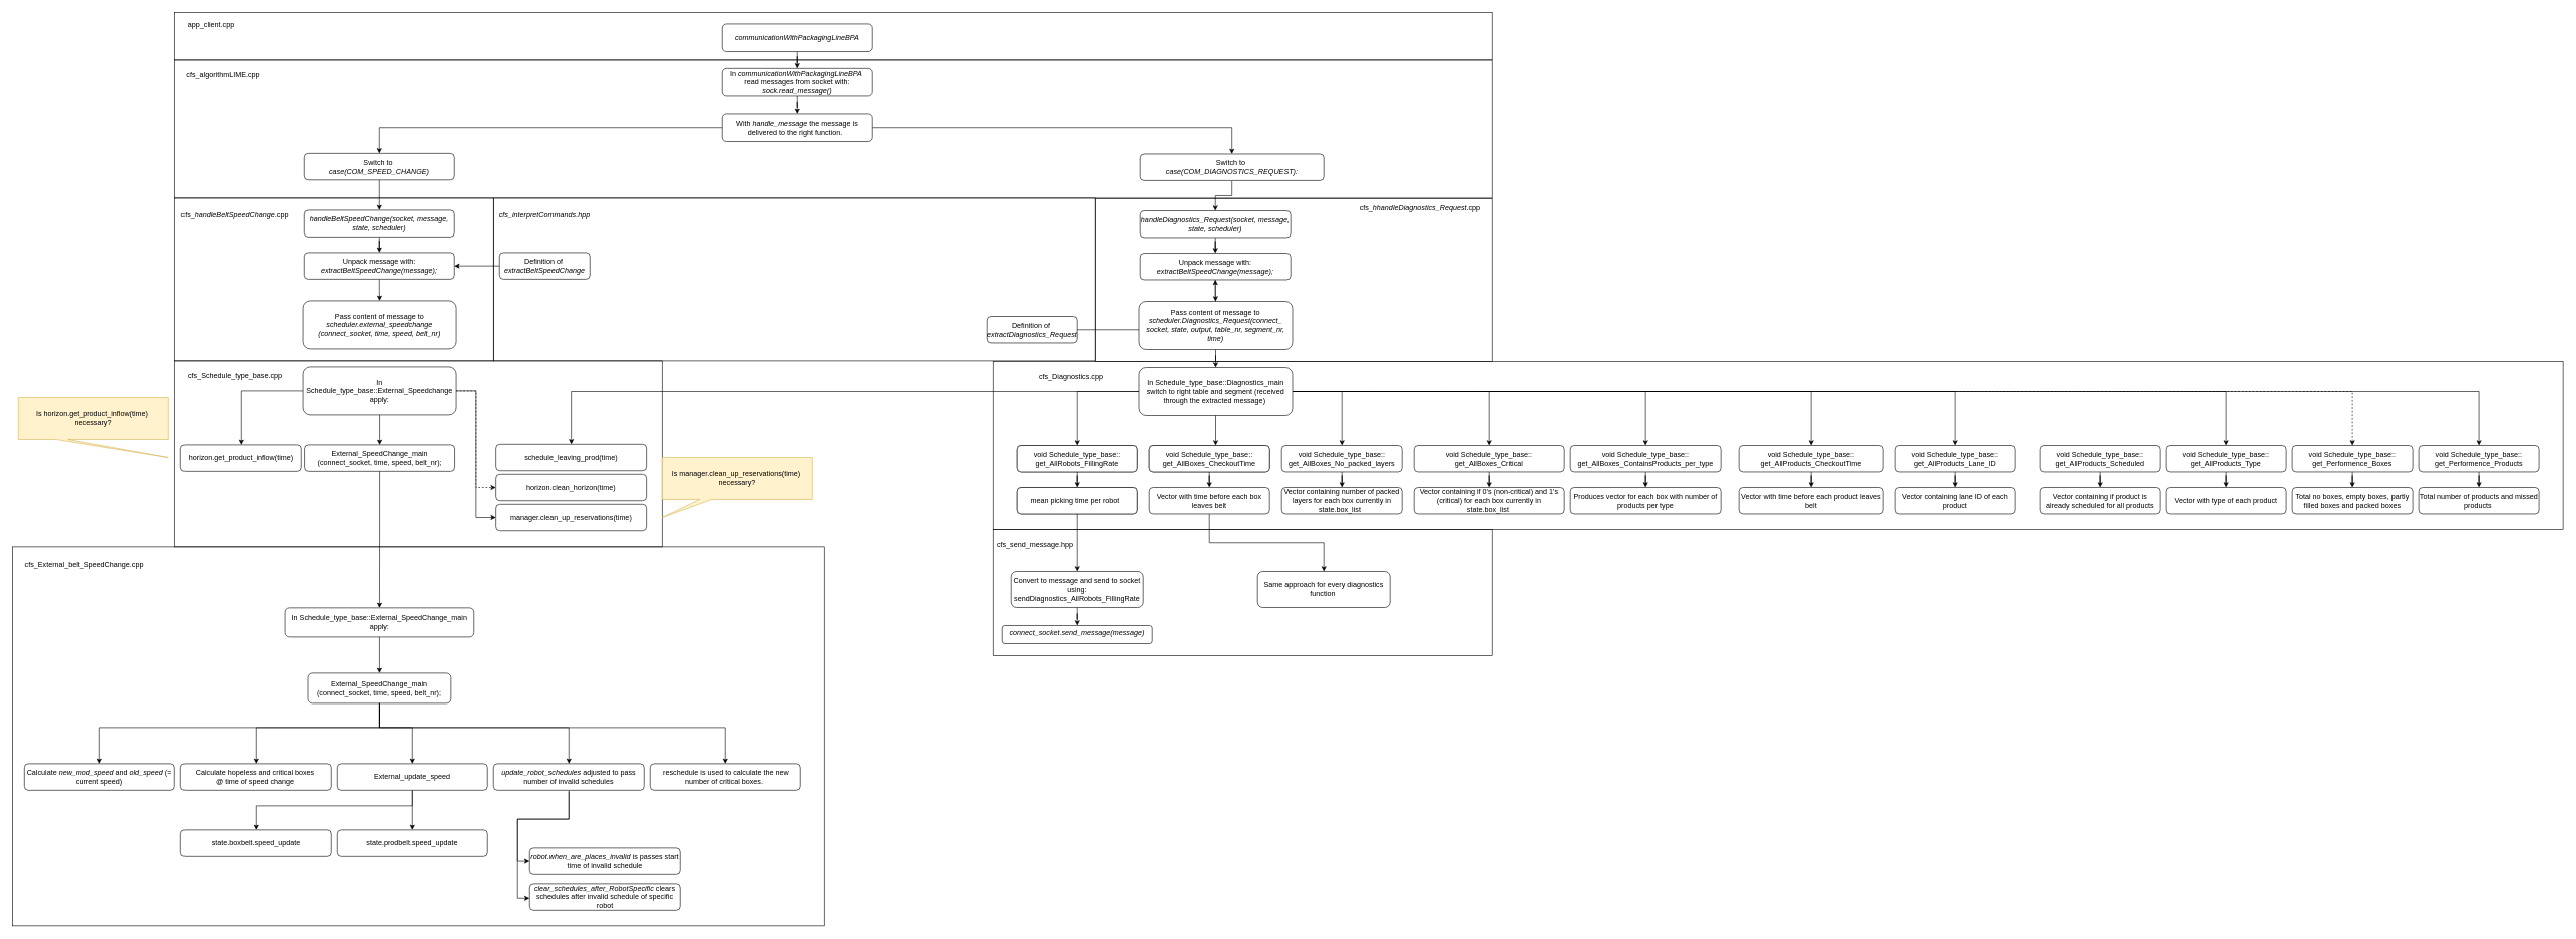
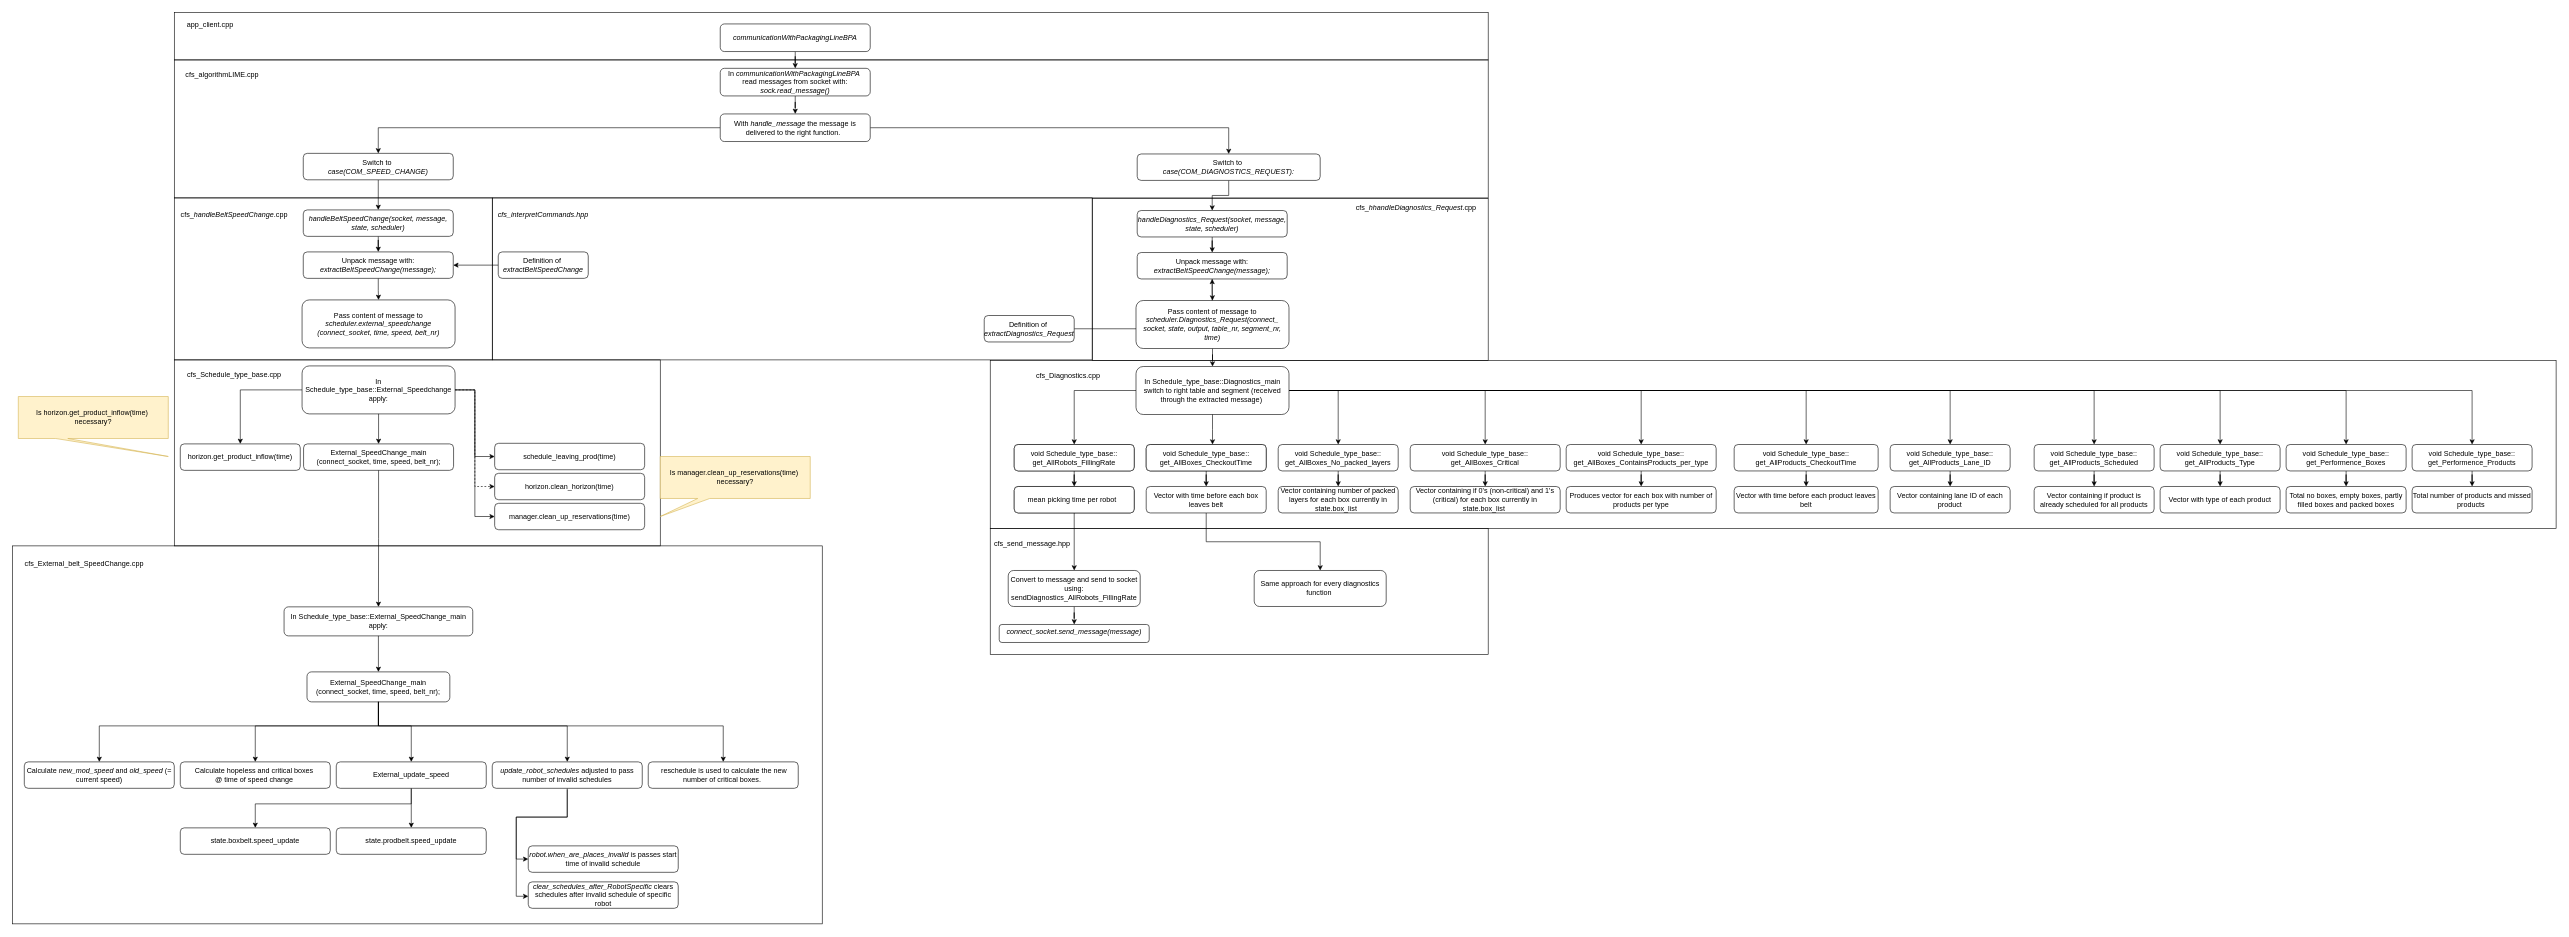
- <mxCell id="82" style="edgeStyle=orthogonalEdgeStyle;rounded=0;orthogonalLoop=1;jettySize=auto;html=1;" edge="1" parent="1" source="86" target="36"><mxGeometry relative="1" as="geometry" /></mxCell>
+ <mxCell id="82" style="edgeStyle=orthogonalEdgeStyle;rounded=0;orthogonalLoop=1;jettySize=auto;html=1;" edge="1" parent="1" source="86" target="124"><mxGeometry relative="1" as="geometry" /></mxCell>
- <mxCell id="84" style="edgeStyle=orthogonalEdgeStyle;rounded=0;orthogonalLoop=1;jettySize=auto;html=1;entryX=0.5;entryY=0;entryDx=0;entryDy=0;dashed=1;" edge="1" parent="1" source="86" target="118"><mxGeometry relative="1" as="geometry" /></mxCell>
+ <mxCell id="84" style="edgeStyle=orthogonalEdgeStyle;rounded=0;orthogonalLoop=1;jettySize=auto;html=1;entryX=0.5;entryY=0;entryDx=0;entryDy=0;" edge="1" parent="1" source="86" target="118"><mxGeometry relative="1" as="geometry" /></mxCell>
+ <mxCell id="33" style="edgeStyle=orthogonalEdgeStyle;rounded=0;orthogonalLoop=1;jettySize=auto;html=1;entryX=0;entryY=0.5;entryDx=0;entryDy=0;" edge="1" parent="1" source="5" target="36"><mxGeometry relative="1" as="geometry" /></mxCell>
